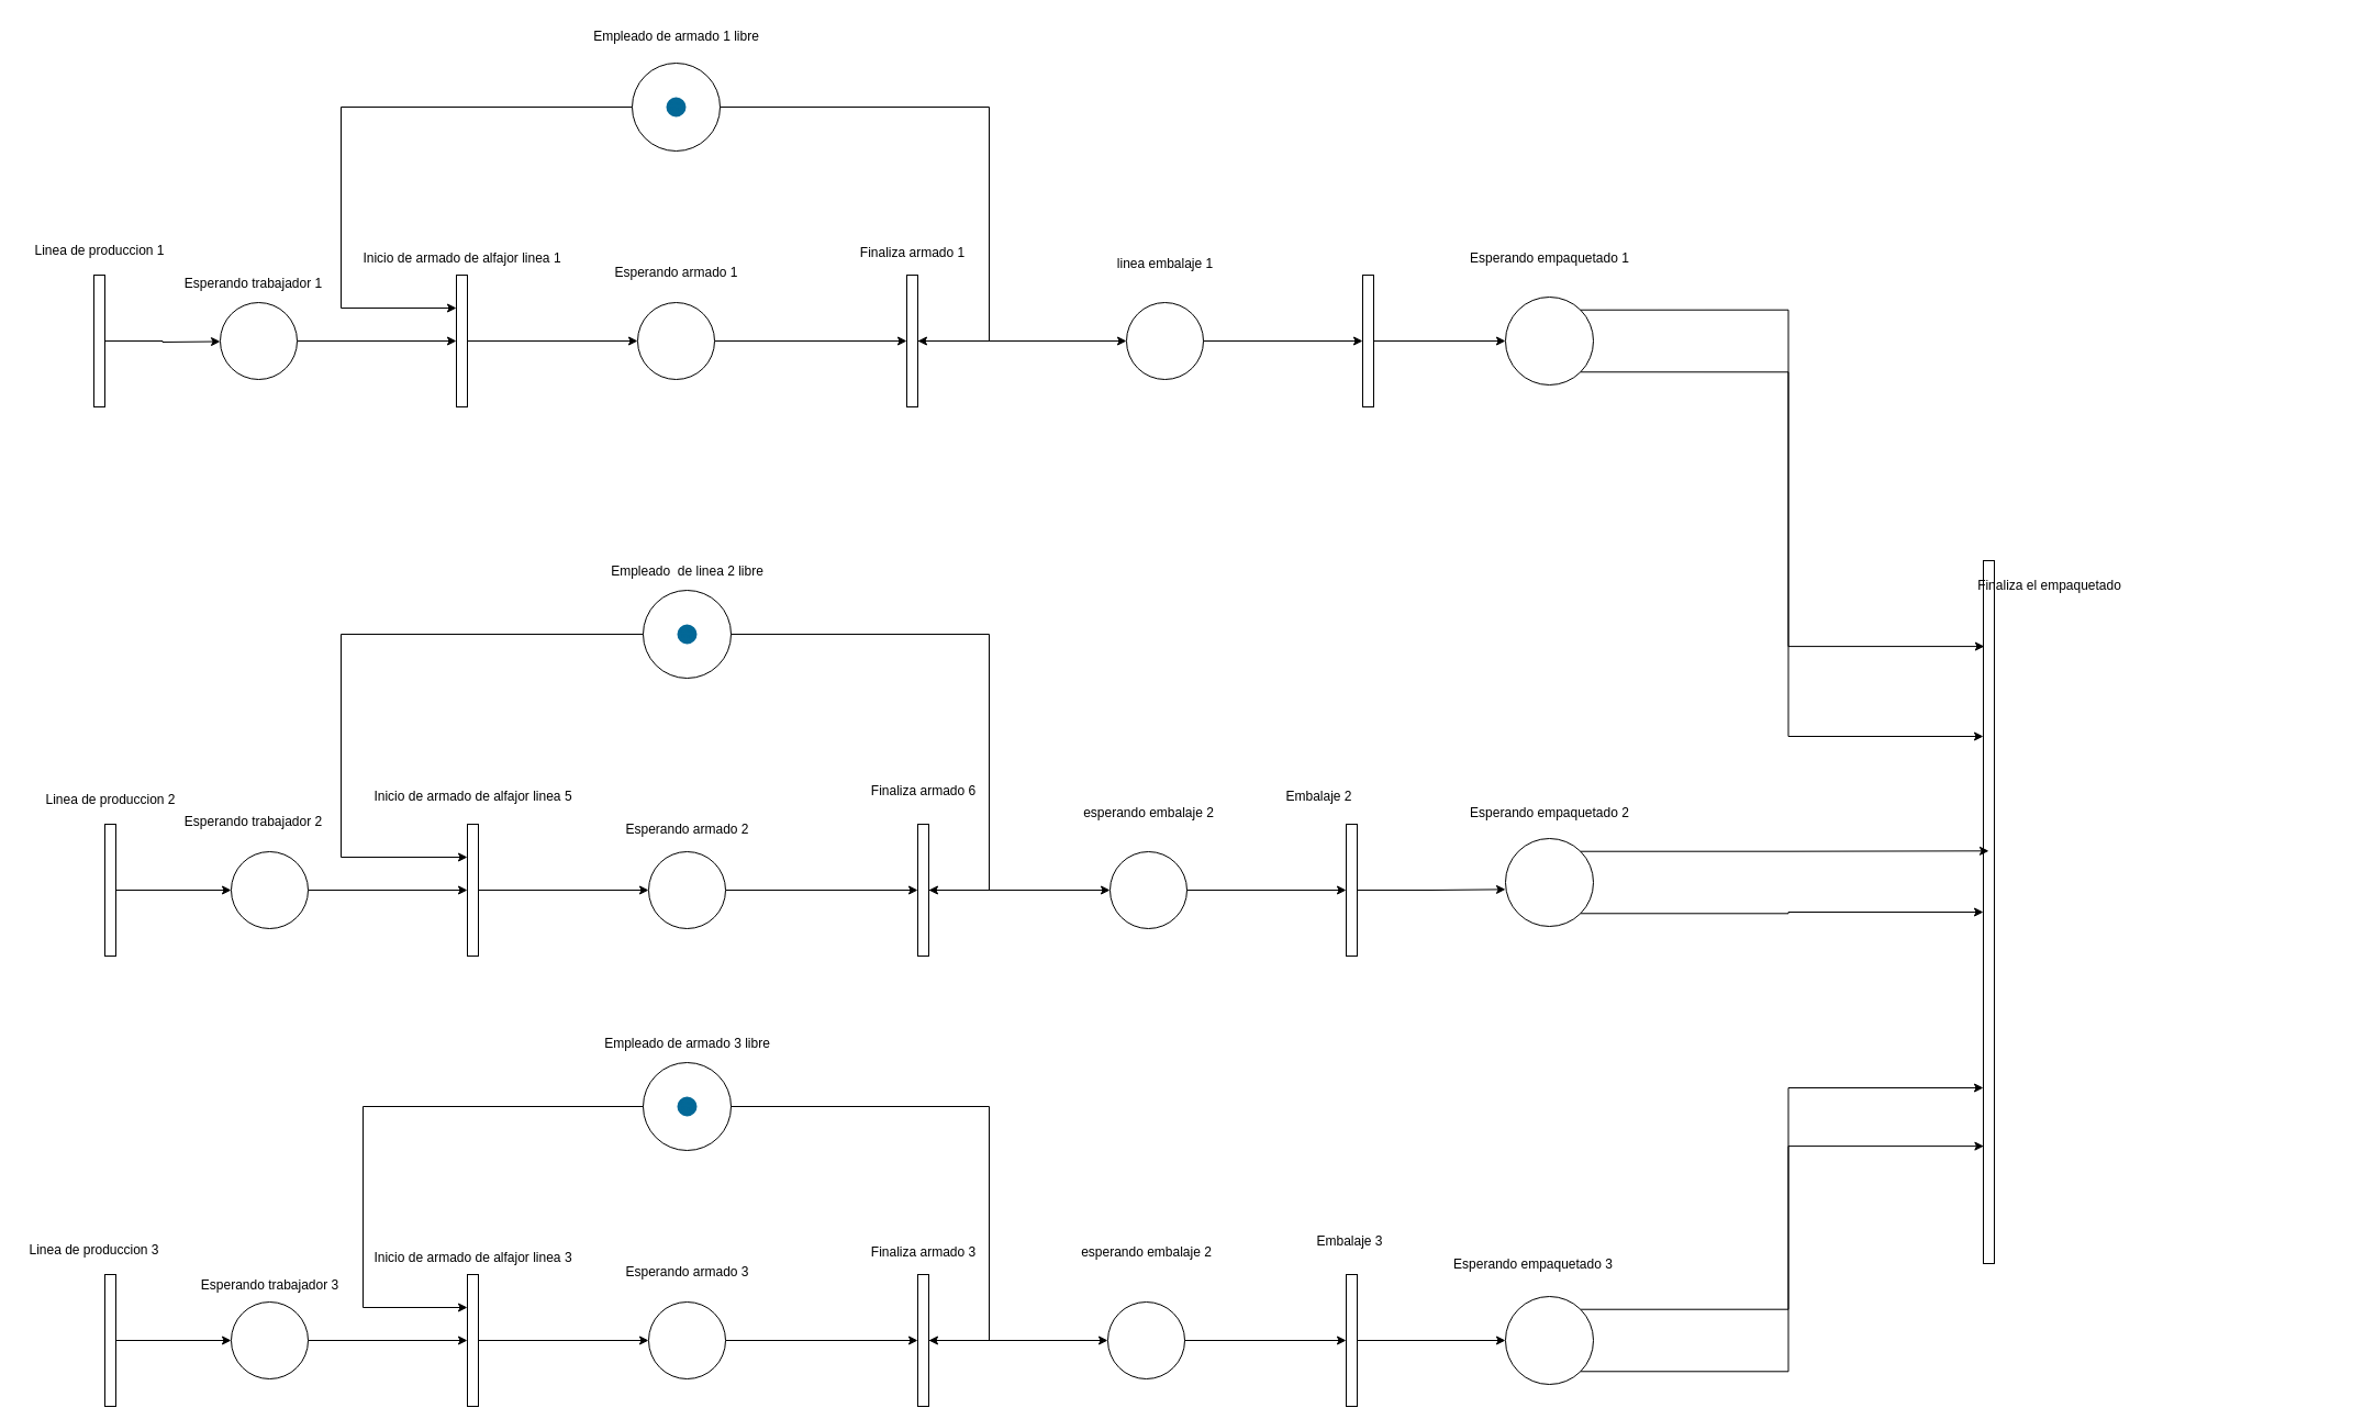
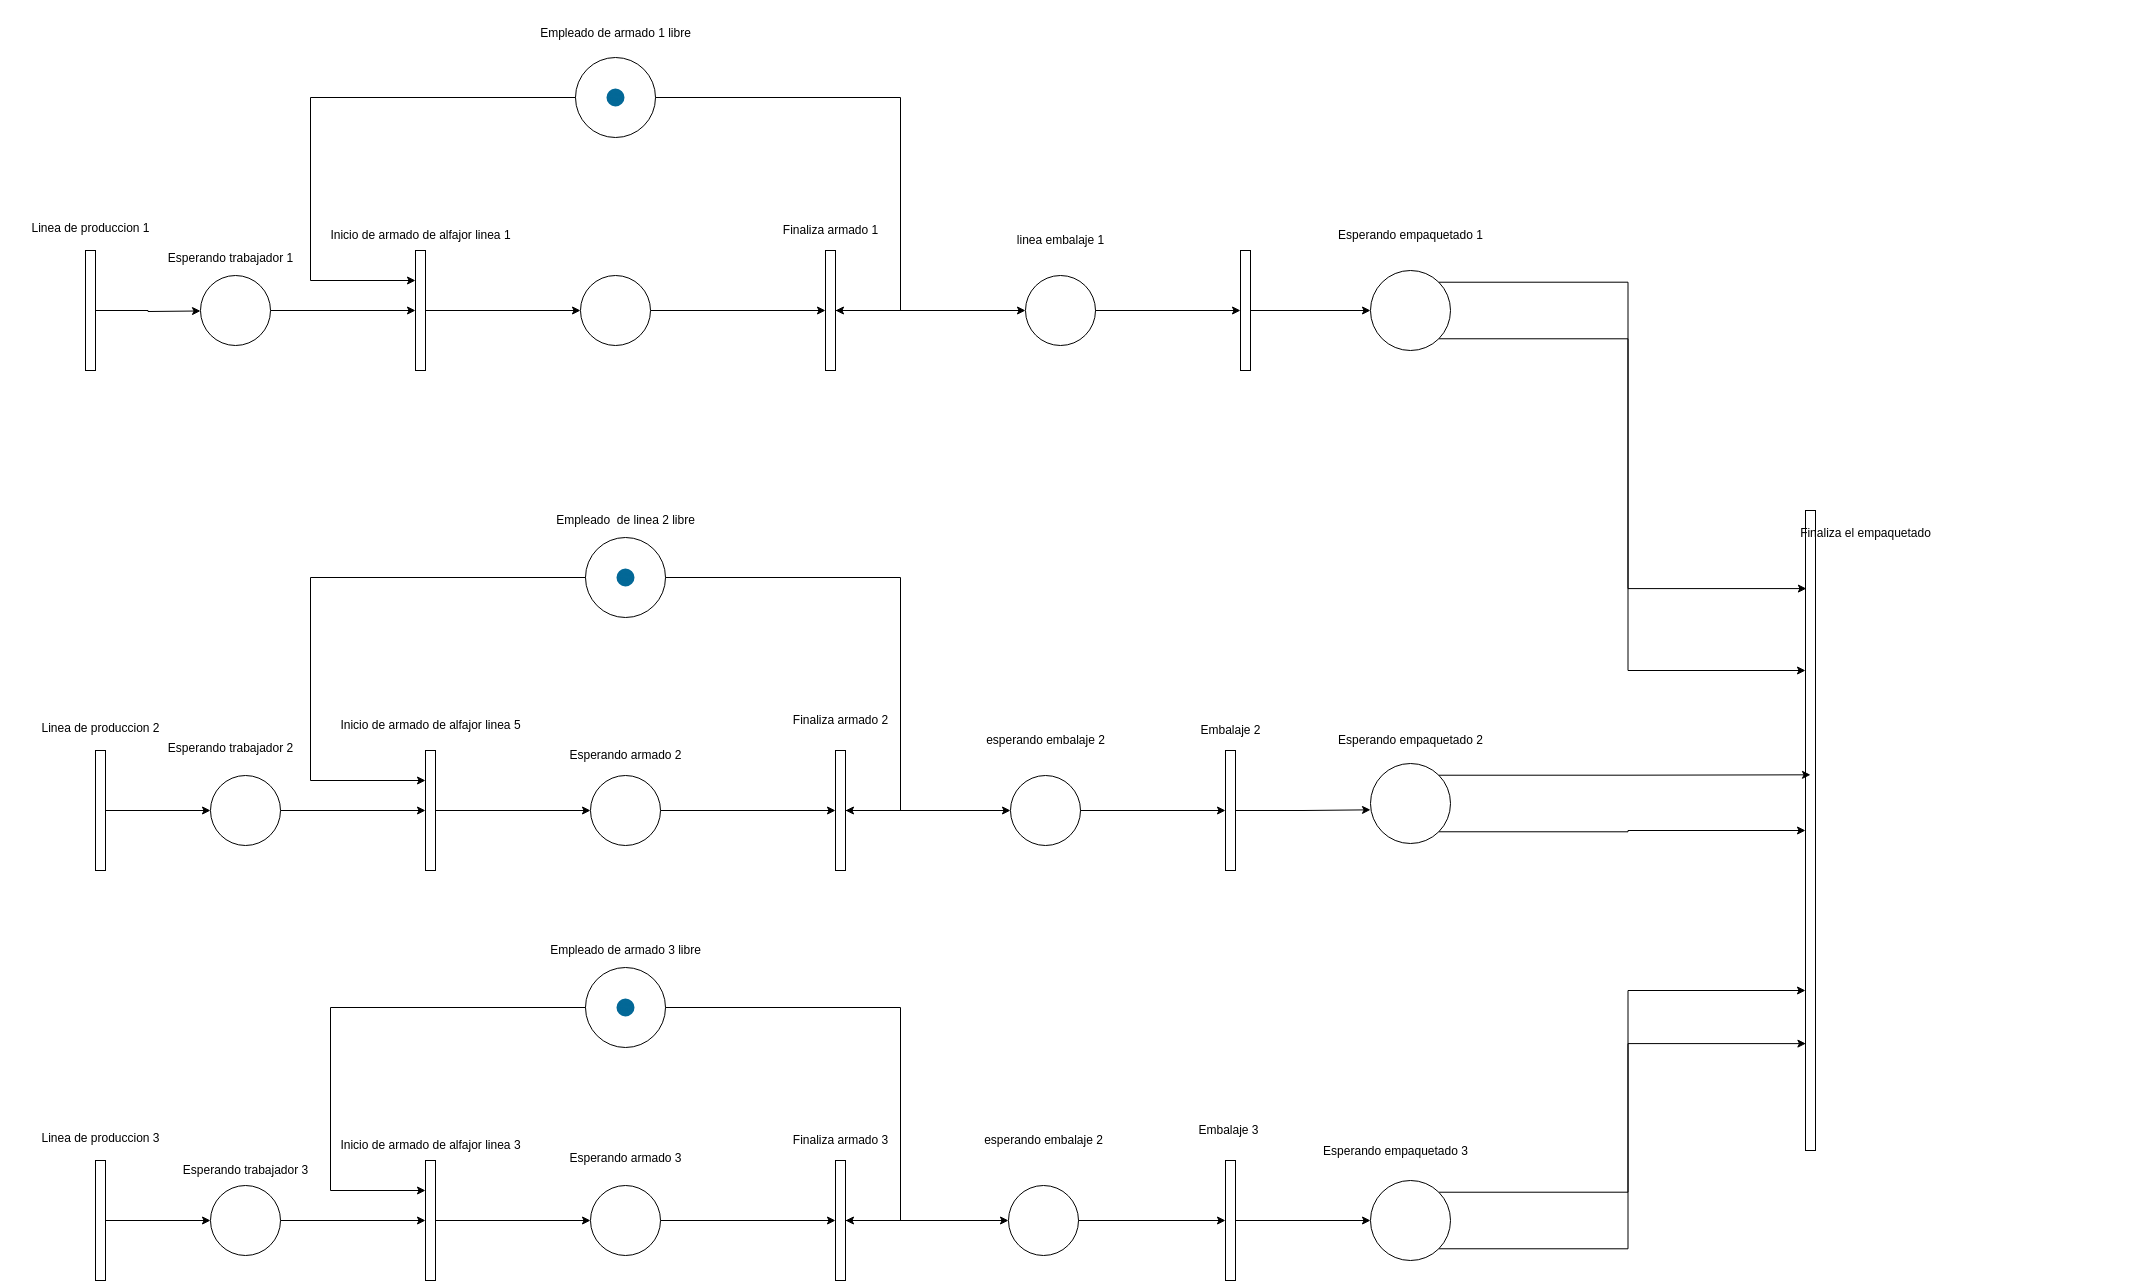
- <mxCell id="31" value="Esperando armado 1" style="text;html=1;align=center;verticalAlign=middle;resizable=0;points=[];autosize=1;strokeColor=none;fillColor=none;" vertex="1" parent="1"><mxGeometry x="545" y="233" width="140" height="30" as="geometry" /></mxCell>
- <mxCell id="43" value="Finaliza armado 6" style="text;html=1;align=center;verticalAlign=middle;resizable=0;points=[];autosize=1;strokeColor=none;fillColor=none;" vertex="1" parent="1"><mxGeometry x="780" y="705" width="120" height="30" as="geometry" /></mxCell>
+ <mxCell id="43" value="Finaliza armado 2" style="text;html=1;align=center;verticalAlign=middle;resizable=0;points=[];autosize=1;strokeColor=none;fillColor=none;" vertex="1" parent="1"><mxGeometry x="780" y="705" width="120" height="30" as="geometry" /></mxCell>
- <mxCell id="67" value="Embalaje 2" style="text;html=1;align=center;verticalAlign=middle;resizable=0;points=[];autosize=1;strokeColor=none;fillColor=none;" vertex="1" parent="1"><mxGeometry x="1160" y="710" width="80" height="30" as="geometry" /></mxCell>
+ <mxCell id="67" value="Embalaje 2" style="text;html=1;align=center;verticalAlign=middle;resizable=0;points=[];autosize=1;strokeColor=none;fillColor=none;" vertex="1" parent="1"><mxGeometry x="1190" y="715" width="80" height="30" as="geometry" /></mxCell>
- <mxCell id="10" value="Linea de produccion 3&lt;div&gt;&lt;br&gt;&lt;/div&gt;" style="text;html=1;align=center;verticalAlign=middle;resizable=0;points=[];autosize=1;strokeColor=none;fillColor=none;" vertex="1" parent="1"><mxGeometry x="15" y="1125" width="140" height="40" as="geometry" /></mxCell>
+ <mxCell id="10" value="Linea de produccion 3&lt;div&gt;&lt;br&gt;&lt;/div&gt;" style="text;html=1;align=center;verticalAlign=middle;resizable=0;points=[];autosize=1;strokeColor=none;fillColor=none;" vertex="1" parent="1"><mxGeometry x="30" y="1125" width="140" height="40" as="geometry" /></mxCell>
